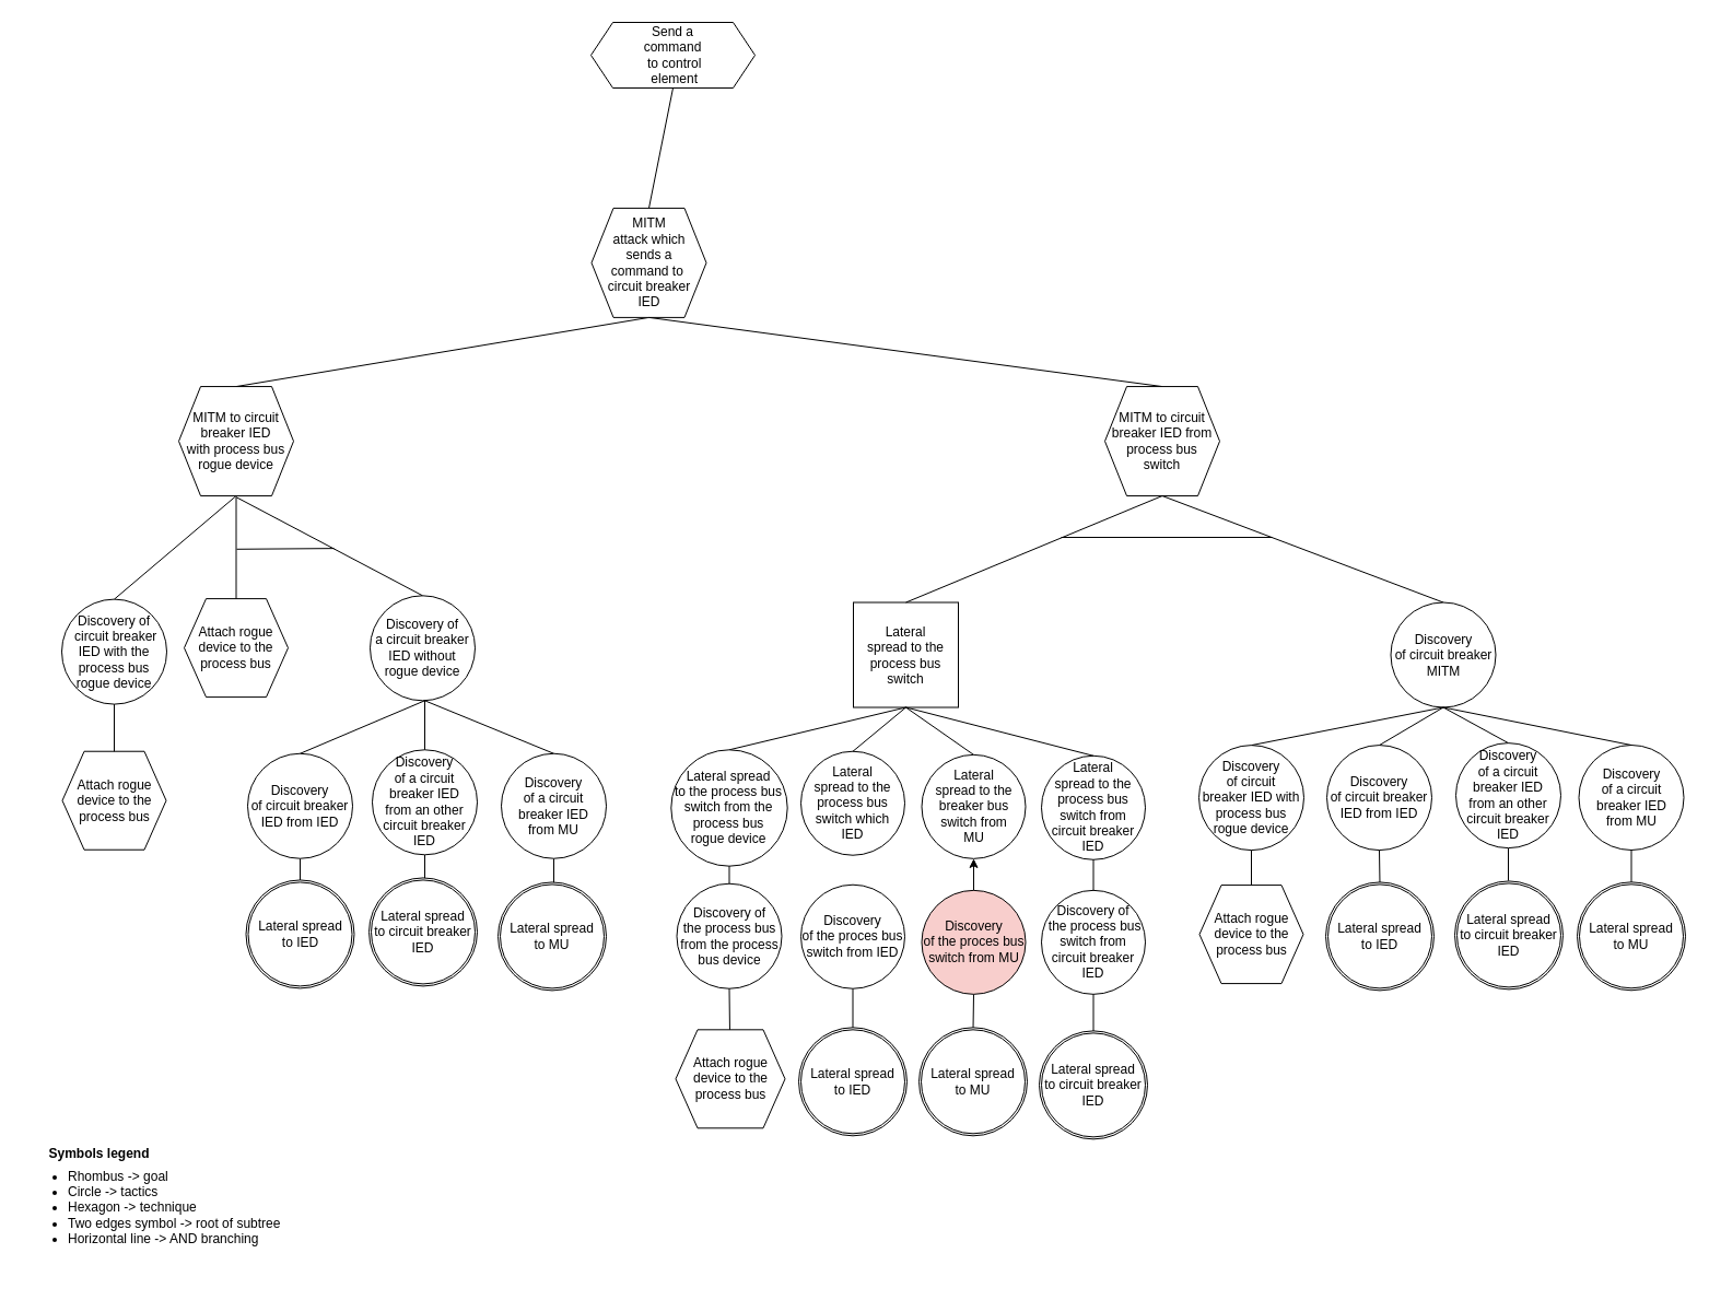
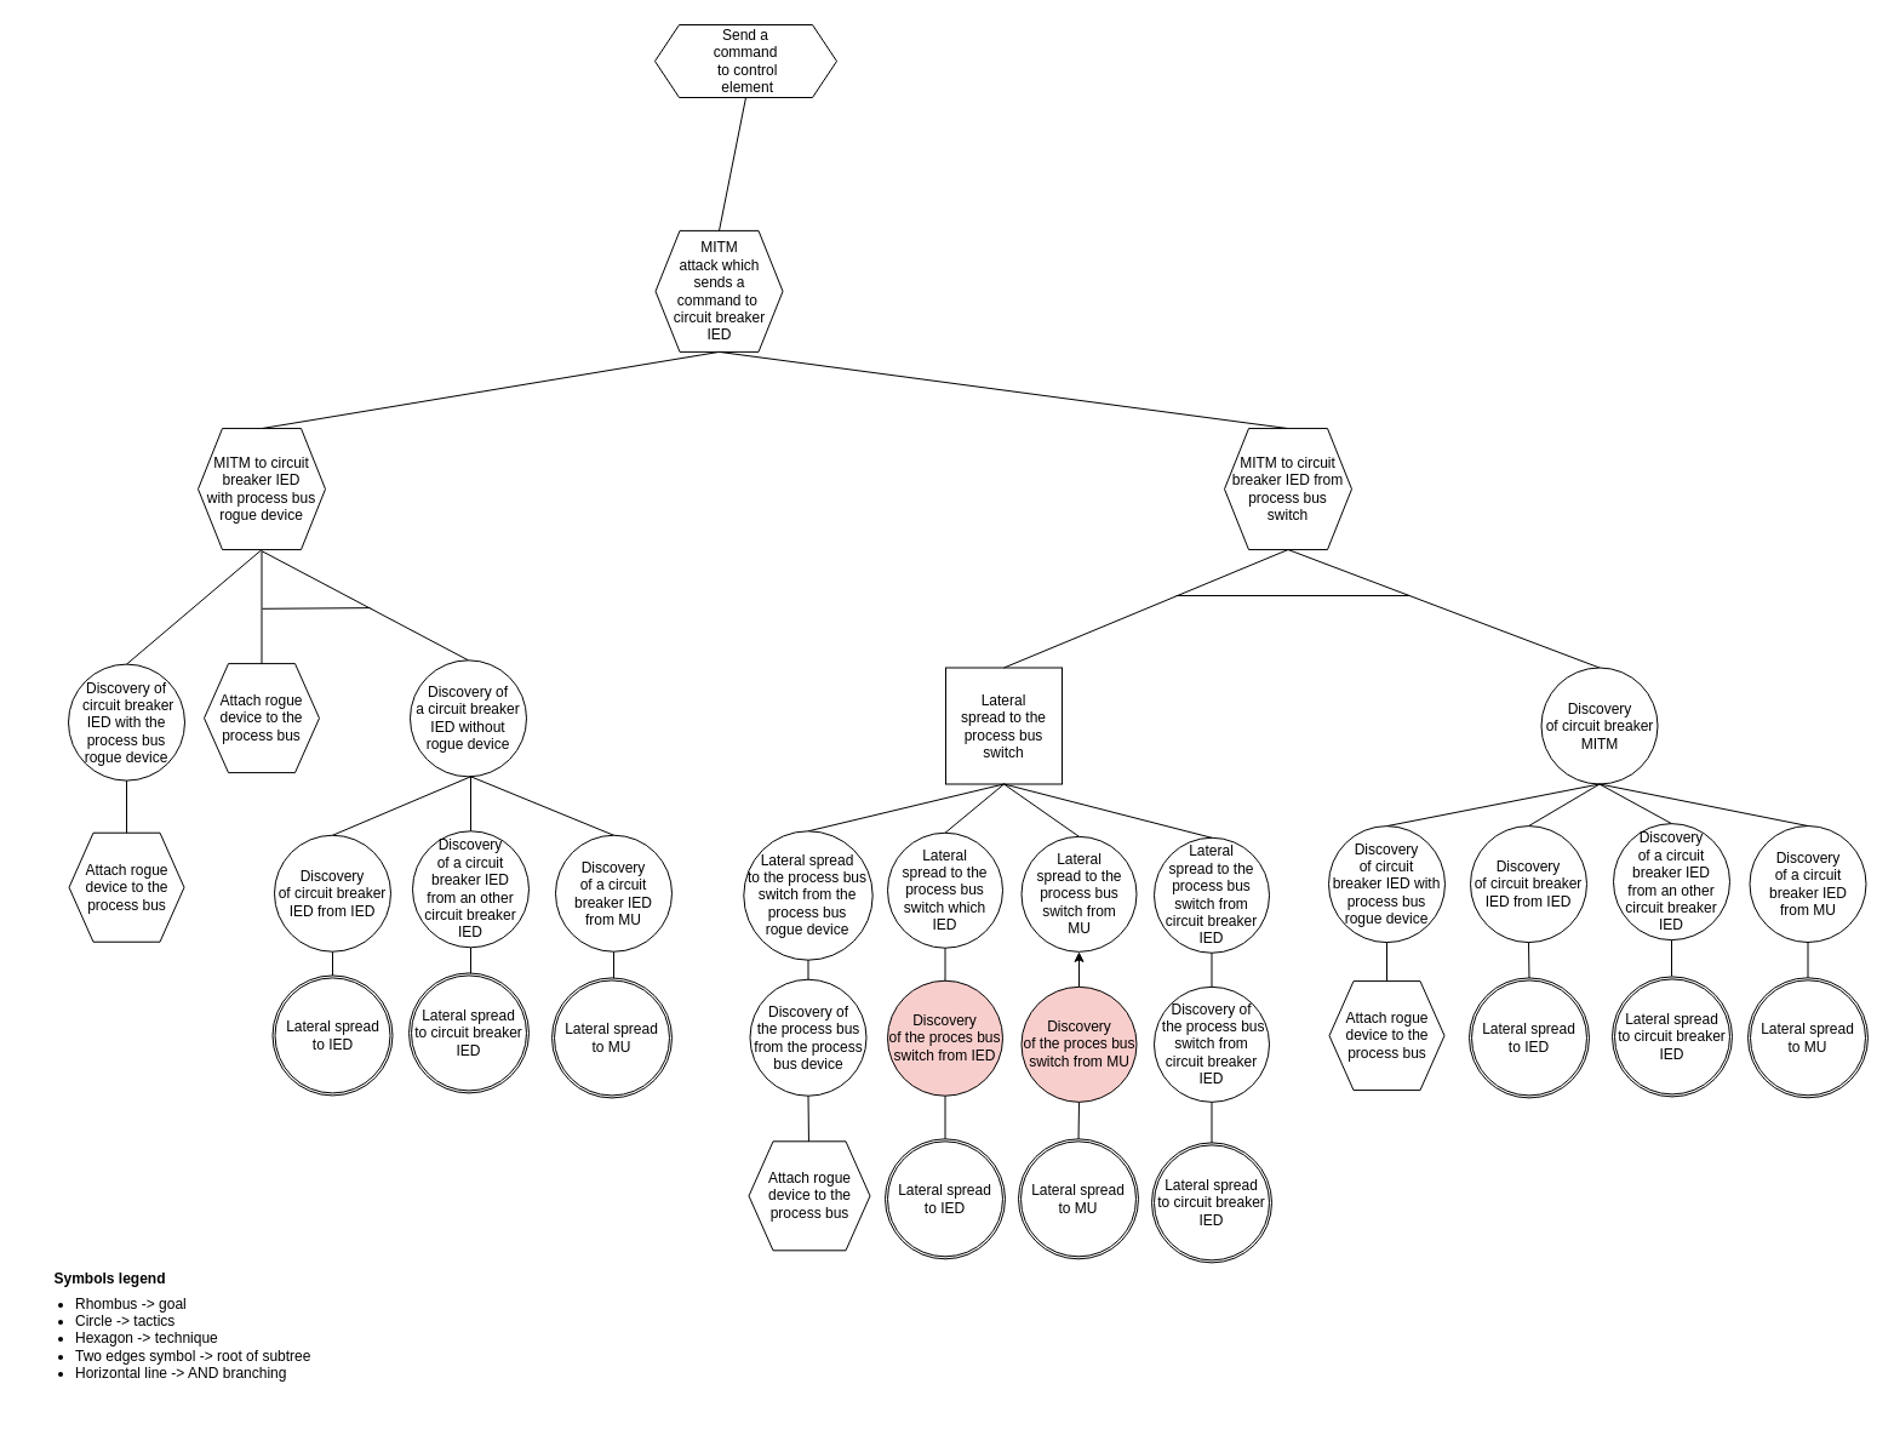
- <mxCell id="37" value="Lateral&lt;br&gt;&amp;nbsp;spread to the&amp;nbsp;&lt;br&gt;breaker bus switch from &lt;br&gt;MU" style="ellipse;whiteSpace=wrap;html=1;aspect=fixed;" parent="1" vertex="1"><mxGeometry x="842.5" y="689.85" width="95" height="95" as="geometry" /></mxCell>
+ <mxCell id="37" value="Lateral&lt;br&gt;&amp;nbsp;spread to the&amp;nbsp;&lt;br&gt;process bus switch from &lt;br&gt;MU" style="ellipse;whiteSpace=wrap;html=1;aspect=fixed;" parent="1" vertex="1"><mxGeometry x="842.5" y="689.85" width="95" height="95" as="geometry" /></mxCell>
+ <mxCell id="33" value="" style="endArrow=none;html=1;rounded=0;entryX=0.5;entryY=1;entryDx=0;entryDy=0;" parent="1" source="31" target="32" edge="1"><mxGeometry width="50" height="50" relative="1" as="geometry"><mxPoint x="780" y="809.23" as="sourcePoint" /><mxPoint x="521.38" y="820.73" as="targetPoint" /><Array as="points" /></mxGeometry></mxCell>
- <mxCell id="31" value="Discovery&lt;br&gt;of the proces bus switch from IED" style="ellipse;whiteSpace=wrap;html=1;aspect=fixed;" parent="1" vertex="1"><mxGeometry x="732" y="808.73" width="95" height="95" as="geometry" /></mxCell>
+ <mxCell id="31" value="Discovery&lt;br&gt;of the proces bus switch from IED" style="ellipse;whiteSpace=wrap;html=1;aspect=fixed;fillColor=#f8cecc;" parent="1" vertex="1"><mxGeometry x="732" y="808.73" width="95" height="95" as="geometry" /></mxCell>
